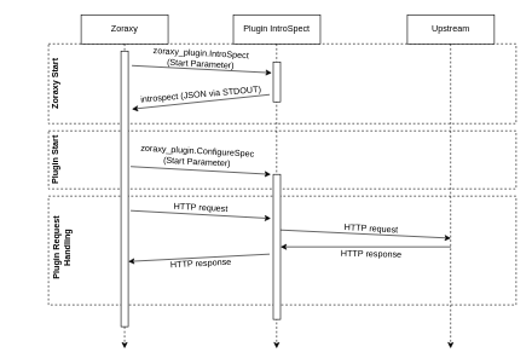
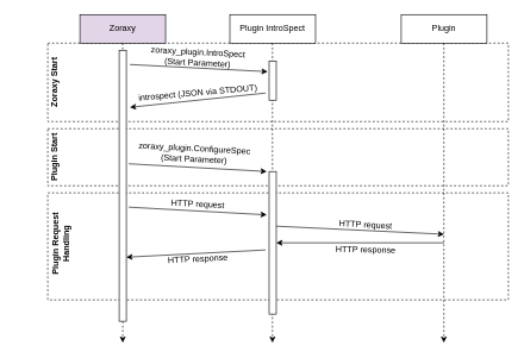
- <mxCell id="5" value="Zoraxy" style="rounded=0;whiteSpace=wrap;html=1;" vertex="1" parent="1"><mxGeometry x="111" y="20" width="120" height="40" as="geometry" /></mxCell>
+ <mxCell id="5" value="Zoraxy" style="rounded=0;whiteSpace=wrap;html=1;fillColor=#e1d5e7;" vertex="1" parent="1"><mxGeometry x="111" y="20" width="120" height="40" as="geometry" /></mxCell>
- <mxCell id="7" value="Upstream" style="rounded=0;whiteSpace=wrap;html=1;" vertex="1" parent="1"><mxGeometry x="561" y="20" width="120" height="40" as="geometry" /></mxCell>
+ <mxCell id="7" value="Plugin" style="rounded=0;whiteSpace=wrap;html=1;" vertex="1" parent="1"><mxGeometry x="561" y="20" width="120" height="40" as="geometry" /></mxCell>
